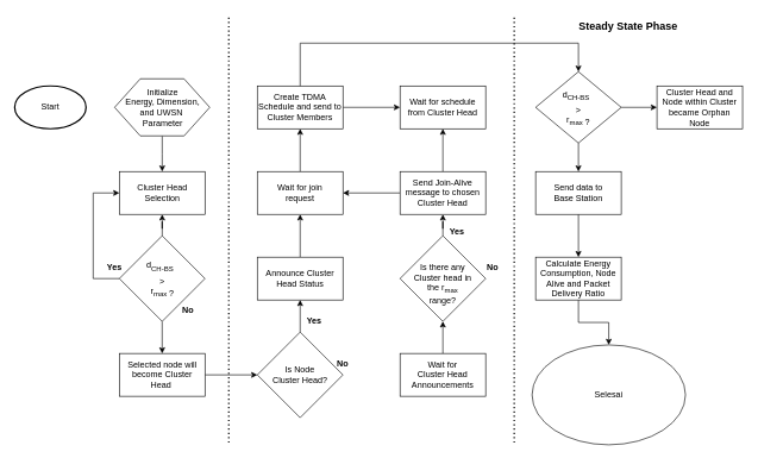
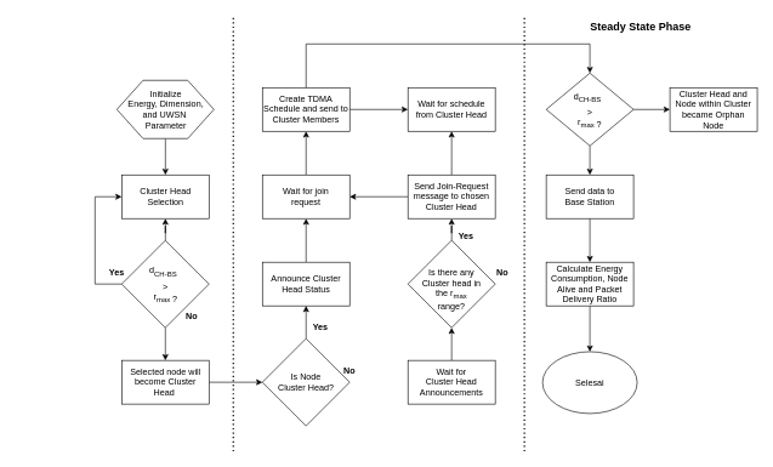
- <mxCell id="4" value="Start" style="strokeWidth=2;html=1;shape=mxgraph.flowchart.start_1;whiteSpace=wrap;" parent="1" vertex="1"><mxGeometry x="20" y="120" width="100" height="60" as="geometry" /></mxCell>
- <mxCell id="18" value="Send Join-Alive message to chosen Cluster Head" style="whiteSpace=wrap;html=1;arcSize=6;" parent="1" vertex="1"><mxGeometry x="560" y="240" width="120" height="60" as="geometry" /></mxCell>
+ <mxCell id="18" value="Send Join-Request message to chosen Cluster Head" style="whiteSpace=wrap;html=1;arcSize=6;" parent="1" vertex="1"><mxGeometry x="560" y="240" width="120" height="60" as="geometry" /></mxCell>
- <mxCell id="34" value="Selesai" style="ellipse;whiteSpace=wrap;html=1;" parent="1" vertex="1"><mxGeometry x="745" y="483" width="215" height="140" as="geometry" /></mxCell>
+ <mxCell id="34" value="Selesai" style="ellipse;whiteSpace=wrap;html=1;" parent="1" vertex="1"><mxGeometry x="745" y="483" width="130" height="85" as="geometry" /></mxCell>
